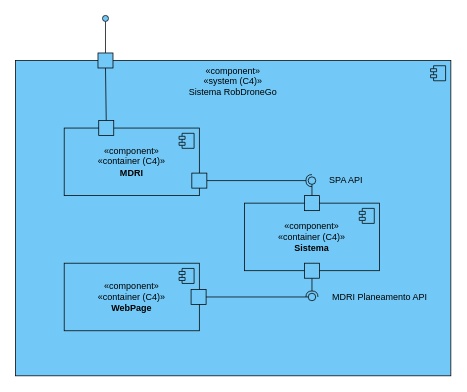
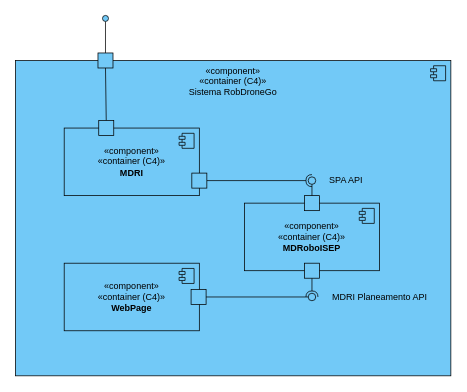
- <mxCell id="2" value="«component»&lt;br&gt;«system (C4)»&lt;br&gt;Sistema RobDroneGo" style="html=1;dropTarget=0;whiteSpace=wrap;verticalAlign=top;fillColor=#72c9f7;" parent="1" vertex="1"><mxGeometry x="20" y="80" width="580" height="420" as="geometry" /></mxCell>
+ <mxCell id="2" value="«component»&lt;br&gt;«container (C4)»&lt;br&gt;Sistema RobDroneGo" style="html=1;dropTarget=0;whiteSpace=wrap;verticalAlign=top;fillColor=#72c9f7;" parent="1" vertex="1"><mxGeometry x="20" y="80" width="580" height="420" as="geometry" /></mxCell>
- <mxCell id="6" value="«component»&lt;br style=&quot;border-color: var(--border-color);&quot;&gt;«container (C4)»&lt;br&gt;&lt;b&gt;Sistema&lt;/b&gt;" style="html=1;dropTarget=0;whiteSpace=wrap;fillColor=#72c9f7;" parent="1" vertex="1"><mxGeometry x="325" y="270" width="180" height="90" as="geometry" /></mxCell>
+ <mxCell id="6" value="«component»&lt;br style=&quot;border-color: var(--border-color);&quot;&gt;«container (C4)»&lt;br&gt;&lt;b&gt;MDRoboISEP&lt;/b&gt;" style="html=1;dropTarget=0;whiteSpace=wrap;fillColor=#72c9f7;" parent="1" vertex="1"><mxGeometry x="325" y="270" width="180" height="90" as="geometry" /></mxCell>
